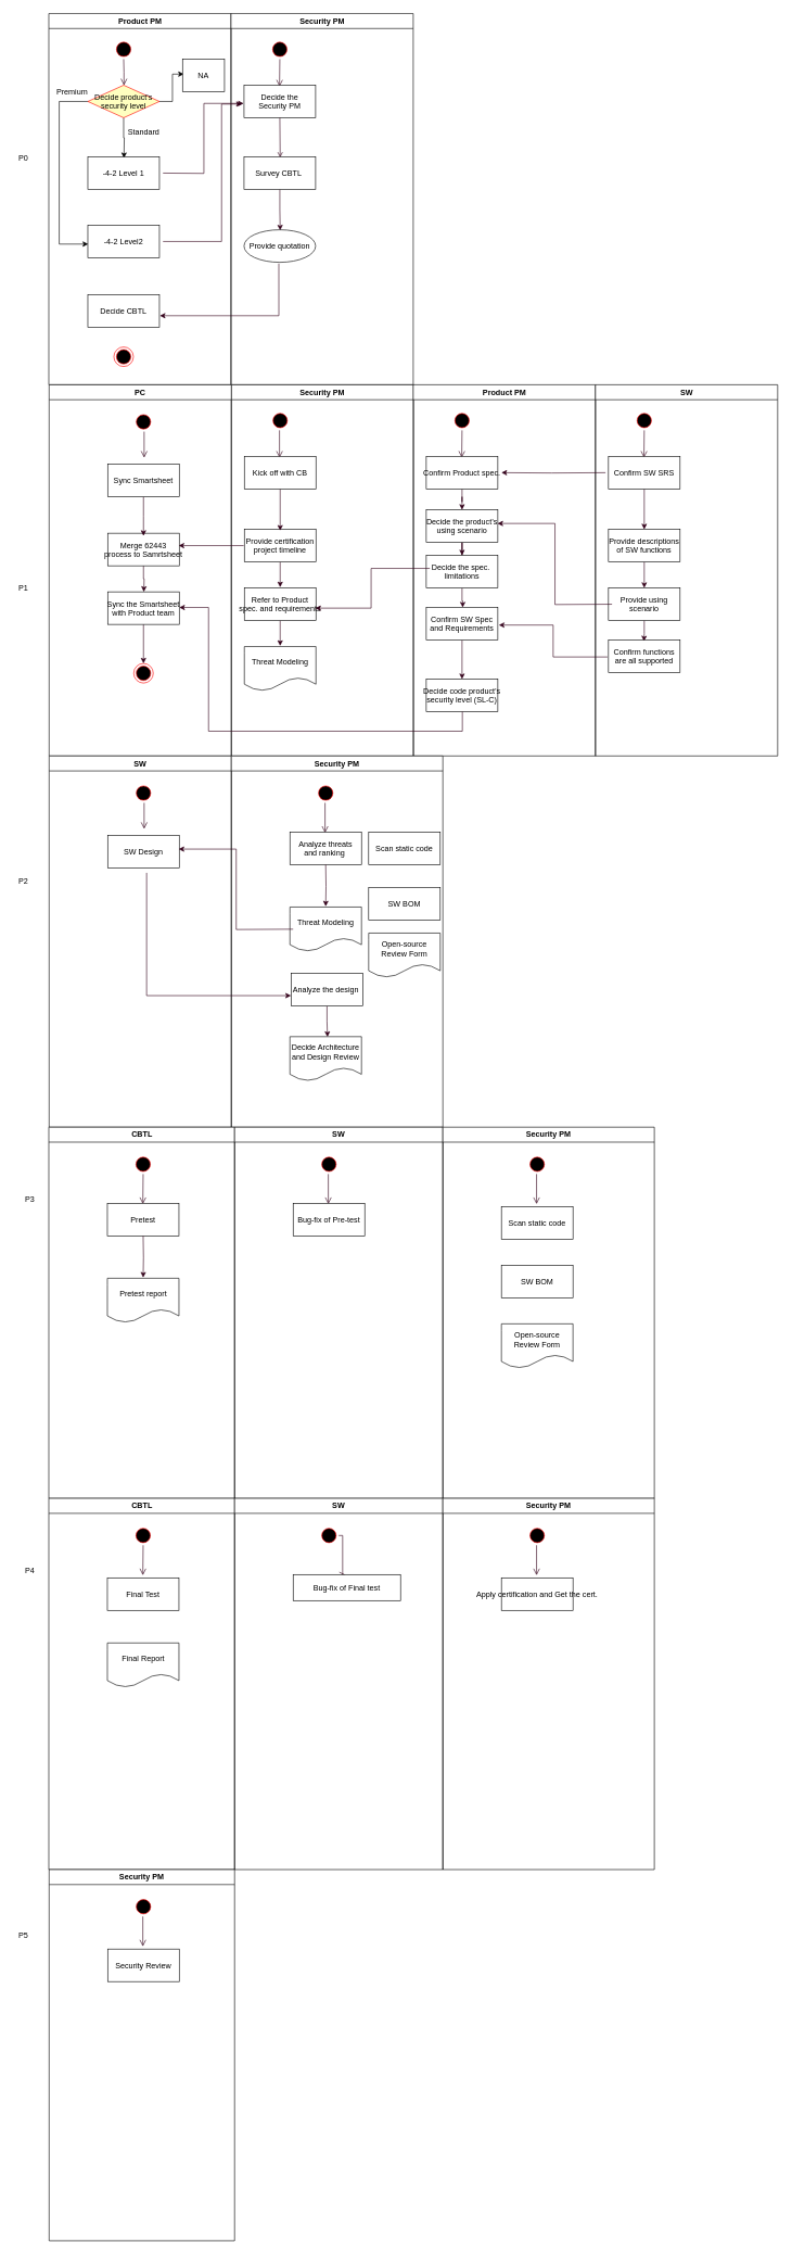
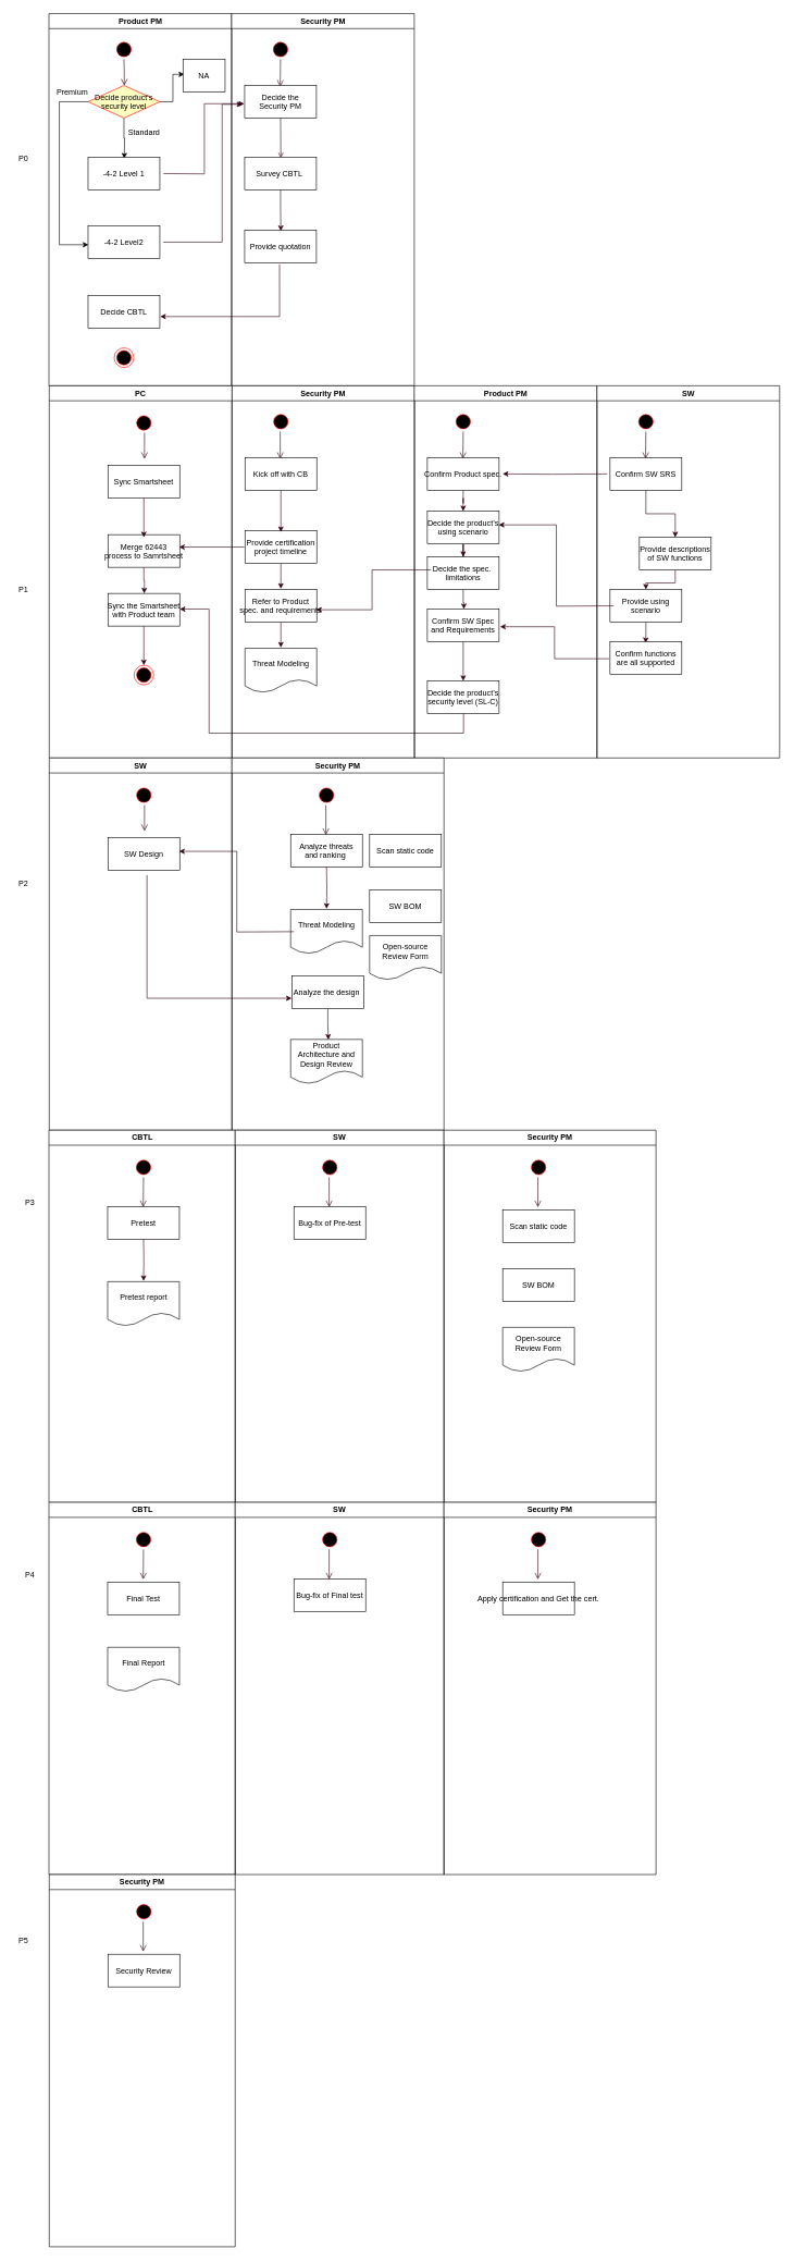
- <mxCell id="23" value="Provide quotation" style="ellipse;" vertex="1" parent="16"><mxGeometry x="20" y="332" width="110" height="50" as="geometry" /></mxCell>
+ <mxCell id="23" value="Provide quotation" style="" vertex="1" parent="16"><mxGeometry x="20" y="332" width="110" height="50" as="geometry" /></mxCell>
- <mxCell id="66" value="Provide descriptions &#10;of SW functions" style="" vertex="1" parent="62"><mxGeometry x="20" y="222" width="110" height="50" as="geometry" /></mxCell>
+ <mxCell id="66" value="Provide descriptions &#10;of SW functions" style="" vertex="1" parent="62"><mxGeometry x="65" y="232" width="110" height="50" as="geometry" /></mxCell>
- <mxCell id="58" value="Decide code product’s&#10;security level (SL-C)" style="" vertex="1" parent="49"><mxGeometry x="20" y="452" width="110" height="50" as="geometry" /></mxCell>
+ <mxCell id="58" value="Decide the product’s&#10;security level (SL-C)" style="" vertex="1" parent="49"><mxGeometry x="20" y="452" width="110" height="50" as="geometry" /></mxCell>
- <mxCell id="90" value="Decide Architecture and Design Review" style="shape=document;whiteSpace=wrap;html=1;boundedLbl=1;" vertex="1" parent="82"><mxGeometry x="90" y="431" width="110" height="68" as="geometry" /></mxCell>
+ <mxCell id="90" value="Product Architecture and Design Review" style="shape=document;whiteSpace=wrap;html=1;boundedLbl=1;" vertex="1" parent="82"><mxGeometry x="90" y="431" width="110" height="68" as="geometry" /></mxCell>
- <mxCell id="122" value="Bug-fix of Final test" style="" vertex="1" parent="119"><mxGeometry x="90" y="117" width="165" height="40" as="geometry" /></mxCell>
+ <mxCell id="122" value="Bug-fix of Final test" style="" vertex="1" parent="119"><mxGeometry x="90" y="117" width="110" height="50" as="geometry" /></mxCell>
